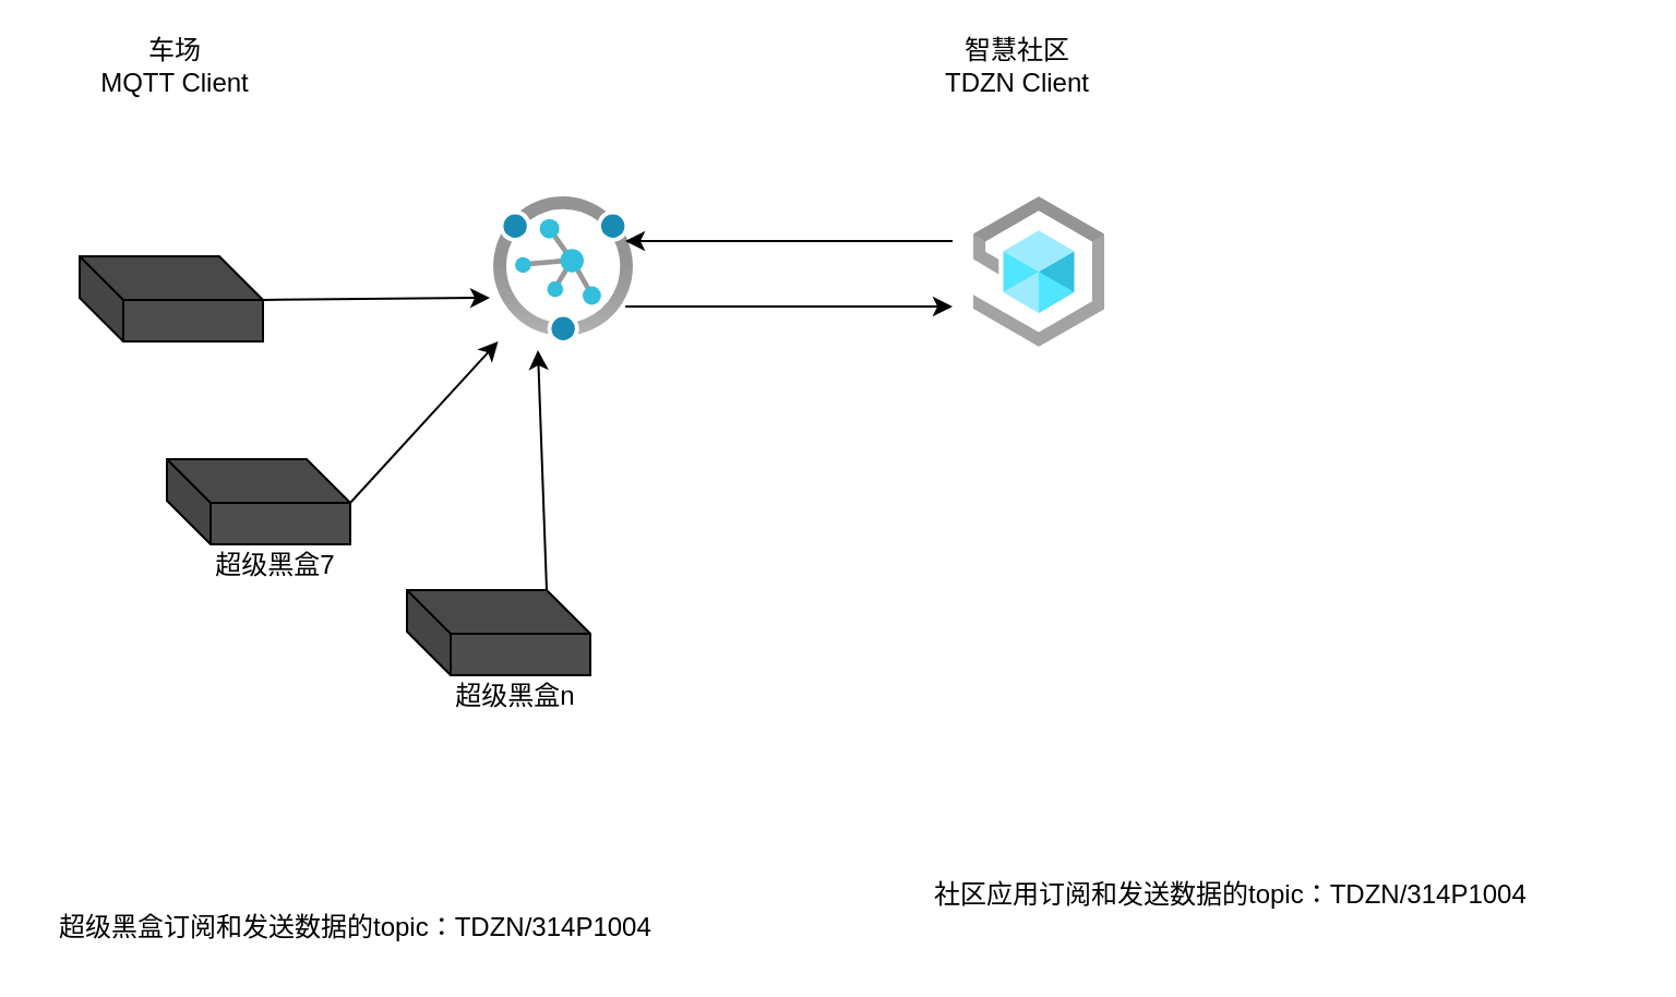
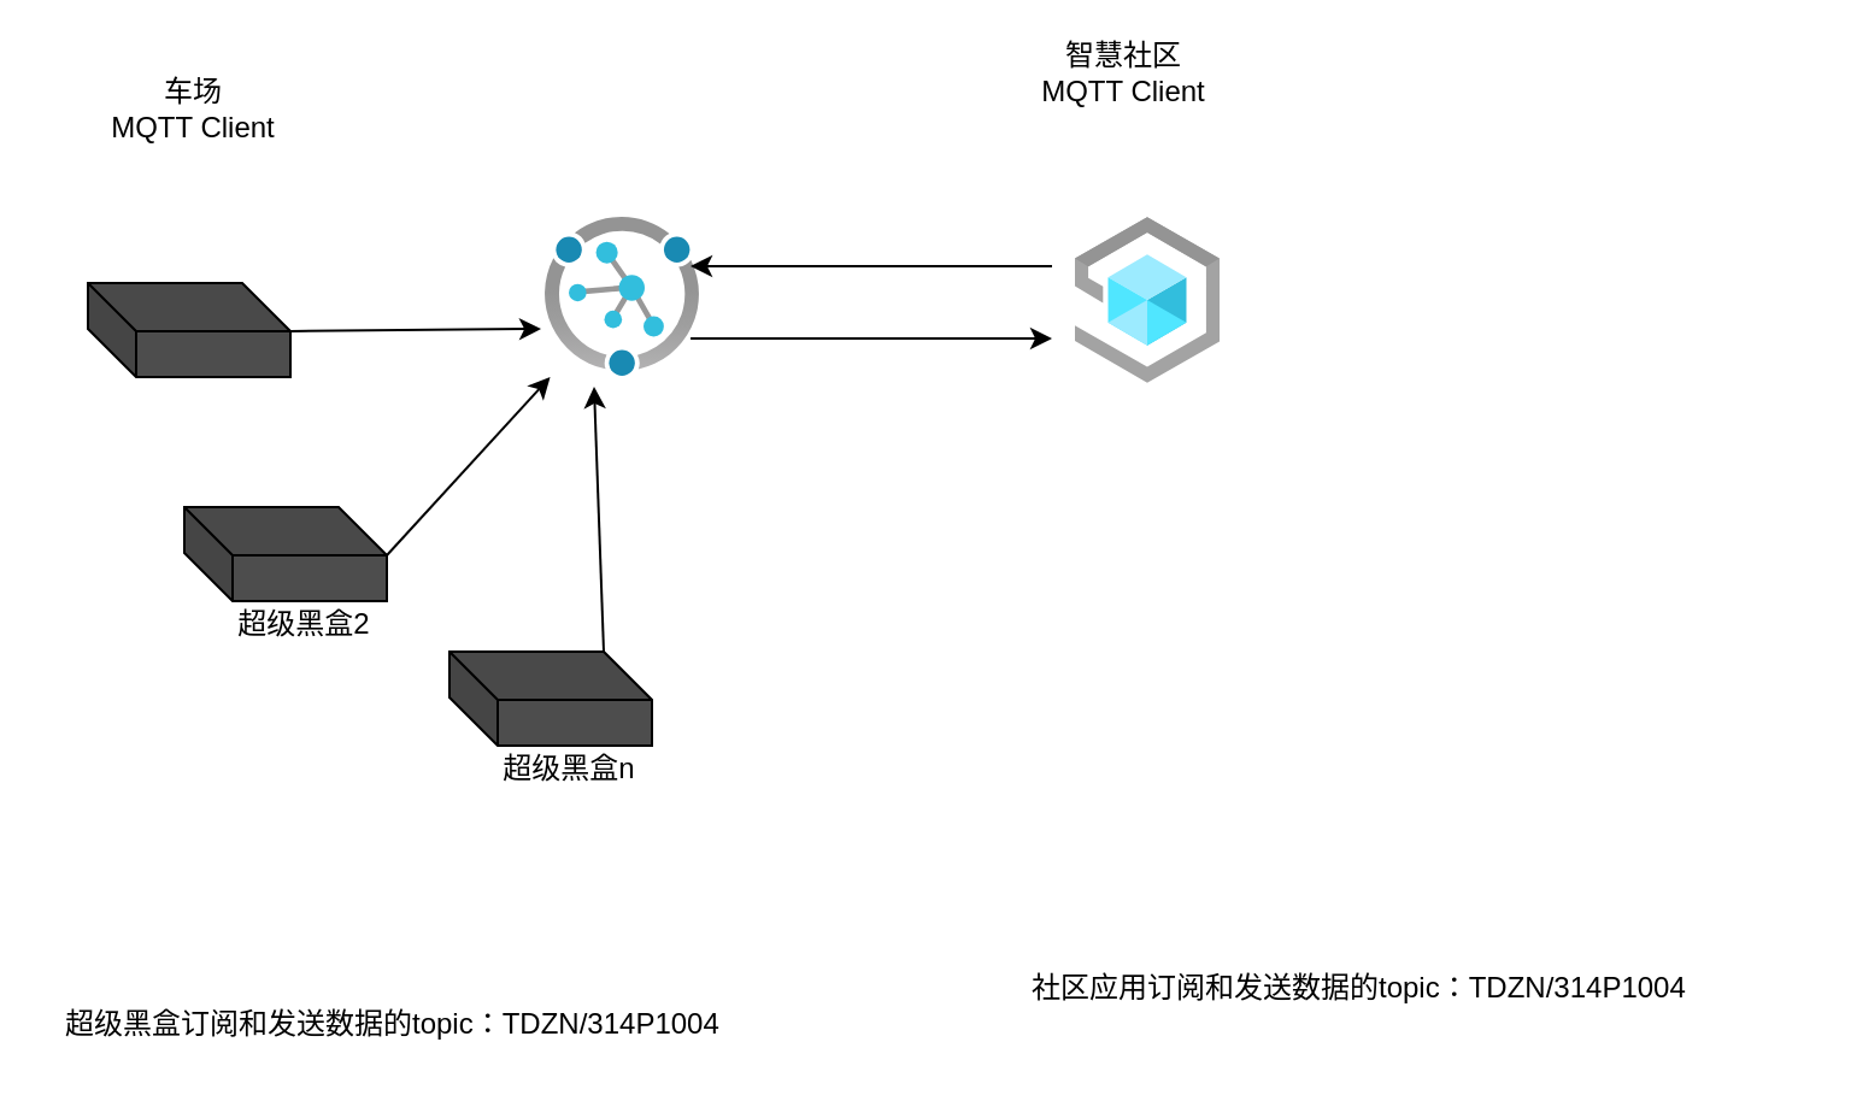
- <mxCell id="5" value="车场&lt;br&gt;MQTT Client" style="text;html=1;strokeColor=none;fillColor=none;align=center;verticalAlign=middle;whiteSpace=wrap;rounded=0;" parent="1" vertex="1"><mxGeometry x="20" y="20" width="120" height="20" as="geometry" /></mxCell>
+ <mxCell id="5" value="车场&lt;br&gt;MQTT Client" style="text;html=1;strokeColor=none;fillColor=none;align=center;verticalAlign=middle;whiteSpace=wrap;rounded=0;" parent="1" vertex="1"><mxGeometry x="20" y="35" width="120" height="20" as="geometry" /></mxCell>
- <mxCell id="4" value="智慧社区&lt;br&gt;TDZN Client" style="text;html=1;strokeColor=none;fillColor=none;align=center;verticalAlign=middle;whiteSpace=wrap;rounded=0;" parent="1" vertex="1"><mxGeometry x="406" y="20" width="120" height="20" as="geometry" /></mxCell>
+ <mxCell id="4" value="智慧社区&lt;br&gt;MQTT Client" style="text;html=1;strokeColor=none;fillColor=none;align=center;verticalAlign=middle;whiteSpace=wrap;rounded=0;" parent="1" vertex="1"><mxGeometry x="406" y="20" width="120" height="20" as="geometry" /></mxCell>
- <mxCell id="9" value="超级黑盒7" style="text;html=1;strokeColor=none;fillColor=none;align=center;verticalAlign=middle;whiteSpace=wrap;rounded=0;" parent="1" vertex="1"><mxGeometry x="66" y="249" width="120" height="20" as="geometry" /></mxCell>
+ <mxCell id="9" value="超级黑盒2" style="text;html=1;strokeColor=none;fillColor=none;align=center;verticalAlign=middle;whiteSpace=wrap;rounded=0;" parent="1" vertex="1"><mxGeometry x="66" y="249" width="120" height="20" as="geometry" /></mxCell>
